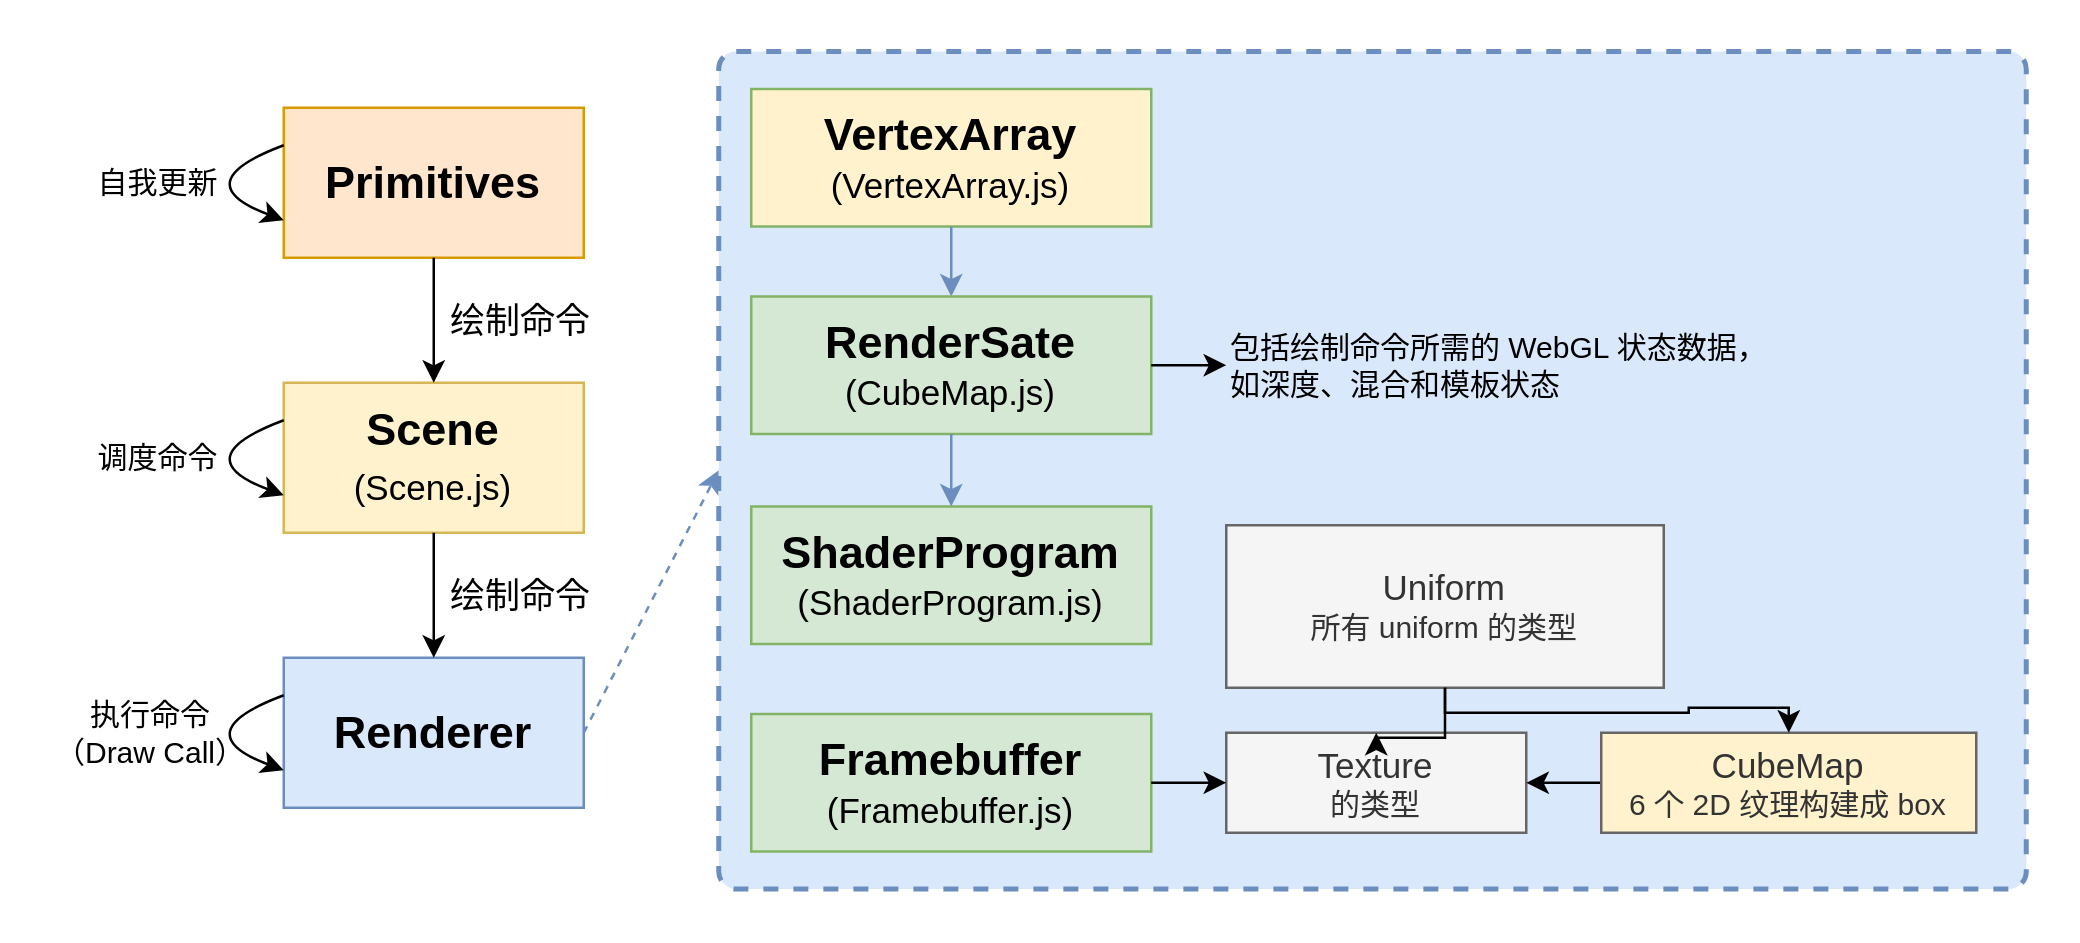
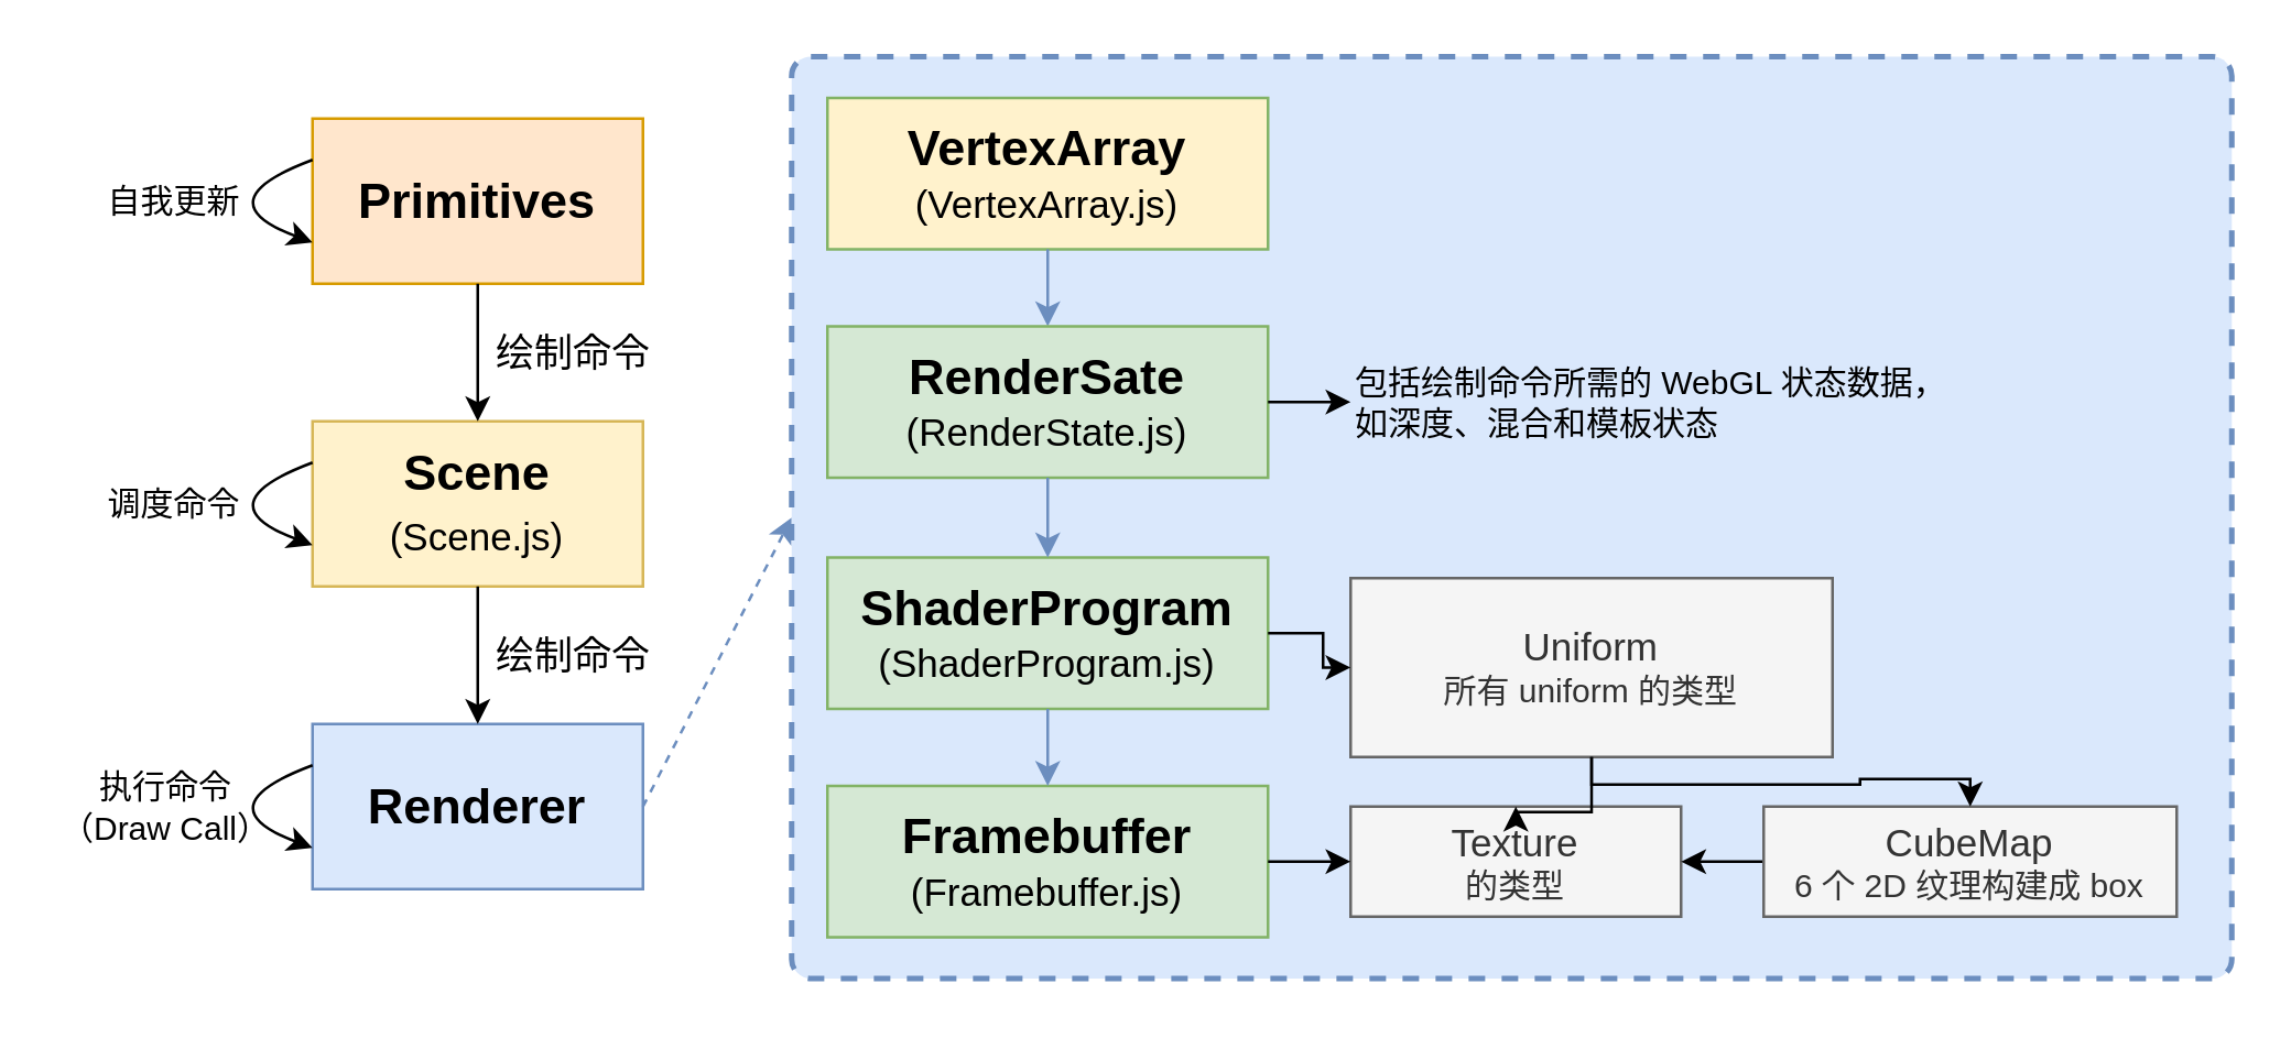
- <mxCell id="21" value="&lt;b&gt;&lt;font style=&quot;font-size: 18px;&quot;&gt;RenderSate&lt;/font&gt;&lt;/b&gt;&lt;br&gt;(CubeMap.js)" style="rounded=0;whiteSpace=wrap;html=1;fontSize=14;fillColor=#d5e8d4;strokeColor=#82b366;" vertex="1" parent="17"><mxGeometry x="13" y="98" width="160" height="55" as="geometry" /></mxCell>
+ <mxCell id="21" value="&lt;b&gt;&lt;font style=&quot;font-size: 18px;&quot;&gt;RenderSate&lt;/font&gt;&lt;/b&gt;&lt;br&gt;(RenderState.js)" style="rounded=0;whiteSpace=wrap;html=1;fontSize=14;fillColor=#d5e8d4;strokeColor=#82b366;" vertex="1" parent="17"><mxGeometry x="13" y="98" width="160" height="55" as="geometry" /></mxCell>
+ <mxCell id="27" value="" style="edgeStyle=orthogonalEdgeStyle;rounded=0;orthogonalLoop=1;jettySize=auto;html=1;fontSize=14;" edge="1" parent="17" source="22" target="26"><mxGeometry relative="1" as="geometry" /></mxCell>
+ <mxCell id="25" value="" style="edgeStyle=orthogonalEdgeStyle;rounded=0;orthogonalLoop=1;jettySize=auto;html=1;fontSize=14;fillColor=#dae8fc;strokeColor=#6c8ebf;" edge="1" parent="17" source="22" target="24"><mxGeometry relative="1" as="geometry" /></mxCell>
- <mxCell id="32" value="&lt;font style=&quot;font-size: 14px;&quot;&gt;CubeMap&lt;/font&gt;&lt;br&gt;6 个 2D 纹理构建成 box" style="rounded=0;whiteSpace=wrap;html=1;fontSize=12;fillColor=#fff2cc;fontColor=#333333;strokeColor=#666666;" vertex="1" parent="17"><mxGeometry x="353" y="272.5" width="150" height="40" as="geometry" /></mxCell>
+ <mxCell id="32" value="&lt;font style=&quot;font-size: 14px;&quot;&gt;CubeMap&lt;/font&gt;&lt;br&gt;6 个 2D 纹理构建成 box" style="rounded=0;whiteSpace=wrap;html=1;fontSize=12;fillColor=#f5f5f5;fontColor=#333333;strokeColor=#666666;" vertex="1" parent="17"><mxGeometry x="353" y="272.5" width="150" height="40" as="geometry" /></mxCell>
